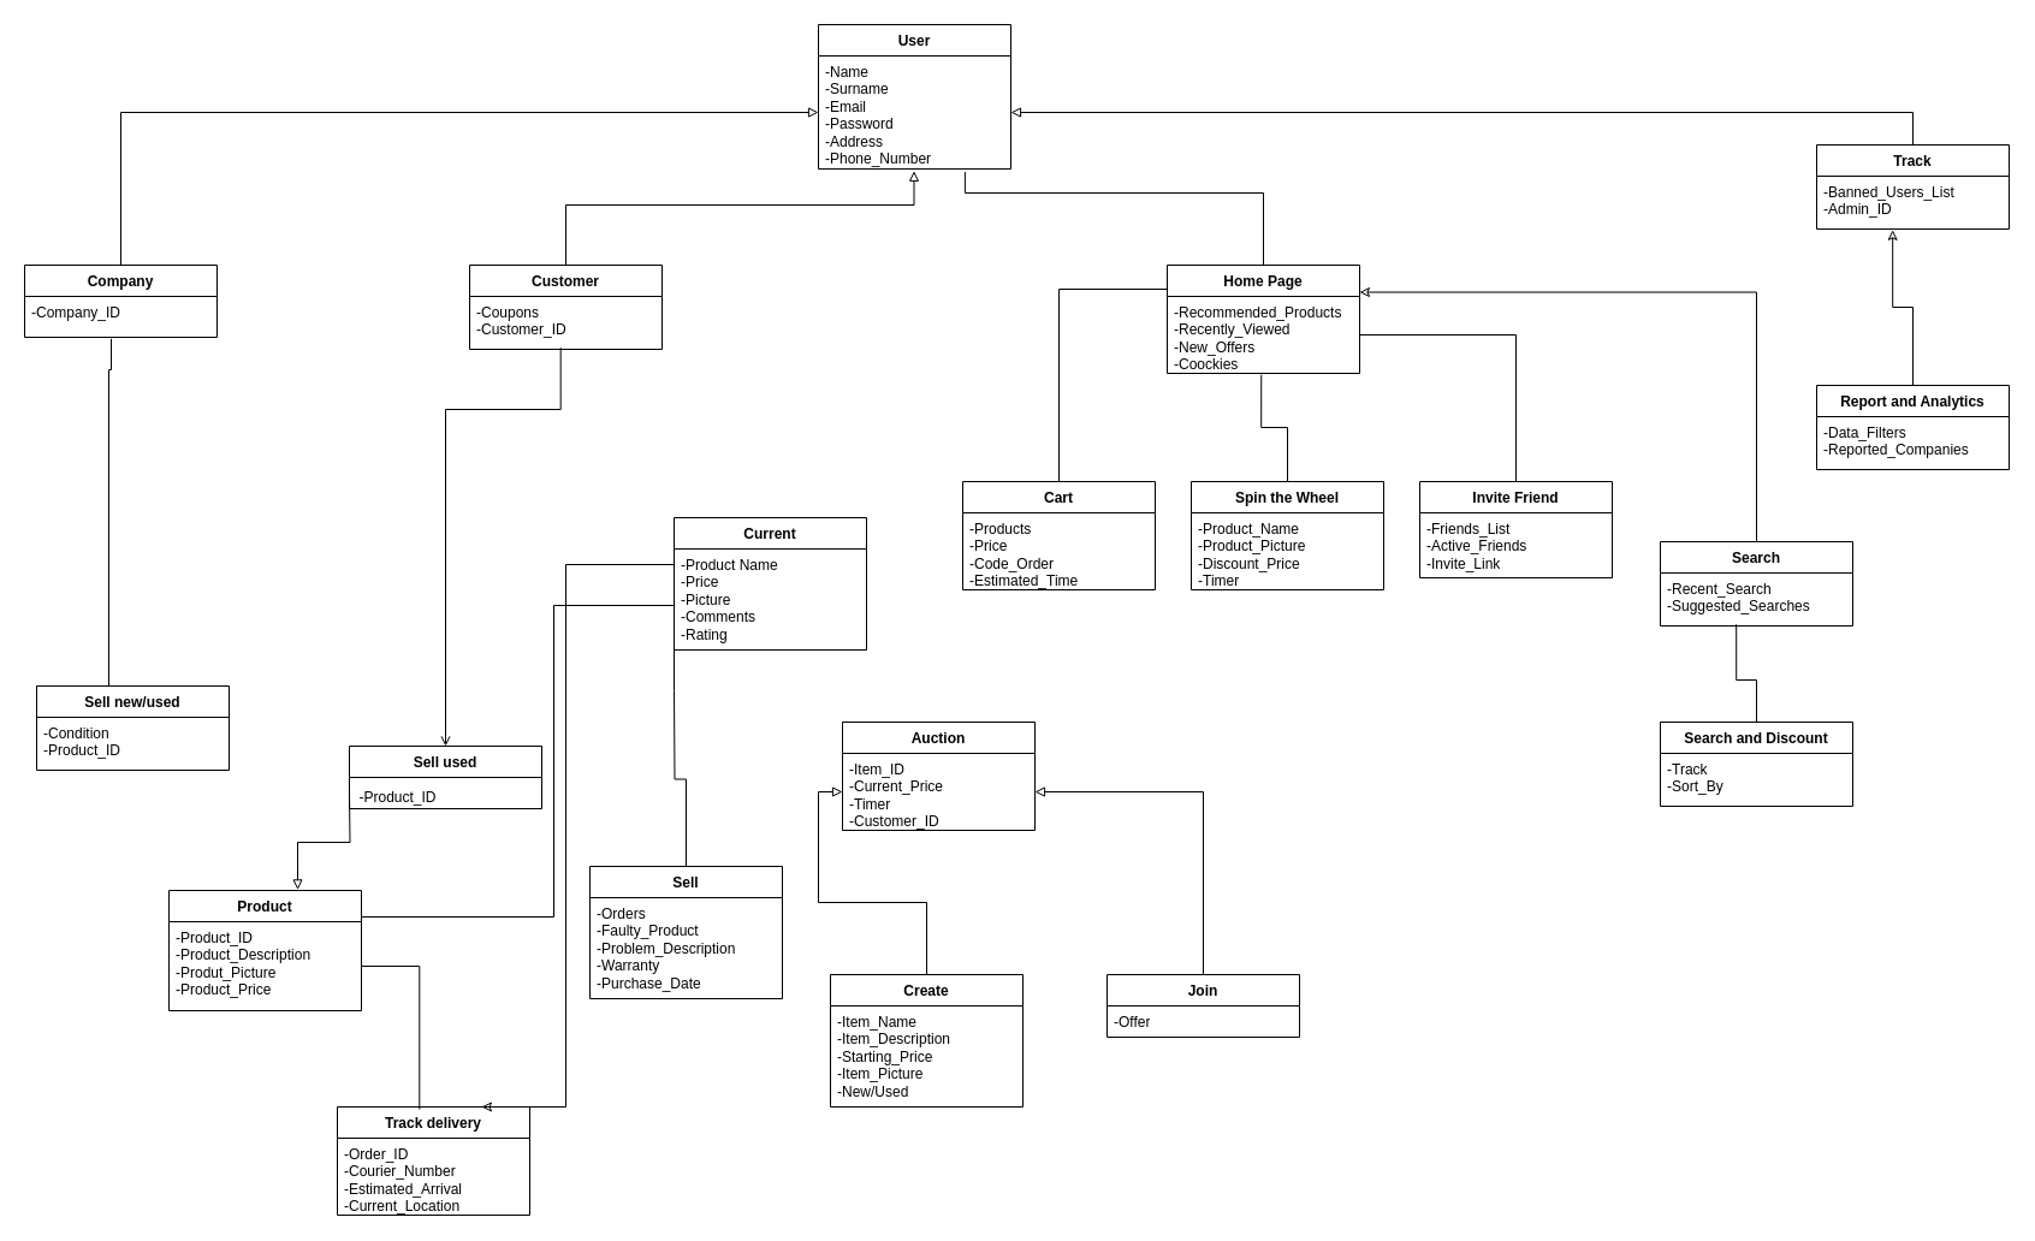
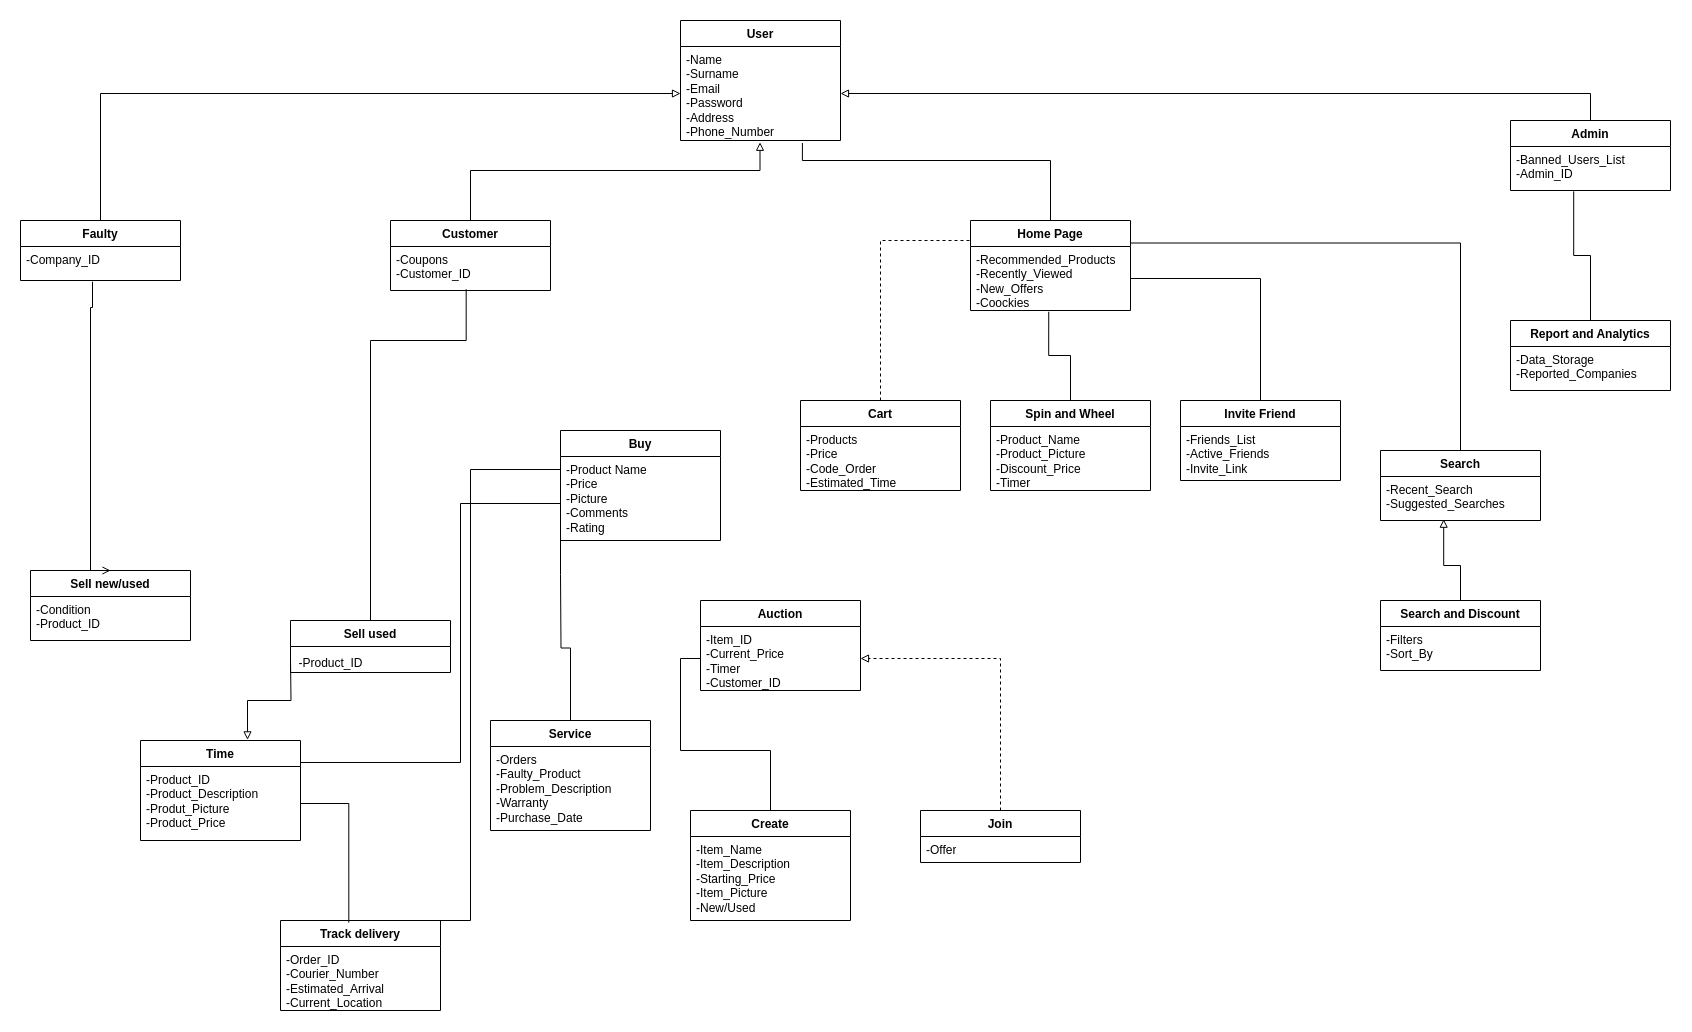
- <mxCell id="21" value="Track" style="swimlane;fontStyle=1;align=center;verticalAlign=top;childLayout=stackLayout;horizontal=1;startSize=26;horizontalStack=0;resizeParent=1;resizeParentMax=0;resizeLast=0;collapsible=1;marginBottom=0;whiteSpace=wrap;html=1;" vertex="1" parent="1"><mxGeometry x="1510" y="120" width="160" height="70" as="geometry" /></mxCell>
+ <mxCell id="21" value="Admin" style="swimlane;fontStyle=1;align=center;verticalAlign=top;childLayout=stackLayout;horizontal=1;startSize=26;horizontalStack=0;resizeParent=1;resizeParentMax=0;resizeLast=0;collapsible=1;marginBottom=0;whiteSpace=wrap;html=1;" vertex="1" parent="1"><mxGeometry x="1510" y="120" width="160" height="70" as="geometry" /></mxCell>
- <mxCell id="23" style="edgeStyle=orthogonalEdgeStyle;rounded=0;orthogonalLoop=1;jettySize=auto;html=1;exitX=0.5;exitY=0;exitDx=0;exitDy=0;entryX=0.395;entryY=1.019;entryDx=0;entryDy=0;entryPerimeter=0;endArrow=classic;endFill=0;" edge="1" parent="1" source="24" target="22"><mxGeometry relative="1" as="geometry"><mxPoint x="1580.72" y="206.26" as="targetPoint" /></mxGeometry></mxCell>
+ <mxCell id="23" style="edgeStyle=orthogonalEdgeStyle;rounded=0;orthogonalLoop=1;jettySize=auto;html=1;exitX=0.5;exitY=0;exitDx=0;exitDy=0;entryX=0.395;entryY=1.019;entryDx=0;entryDy=0;entryPerimeter=0;endArrow=none;endFill=0;" edge="1" parent="1" source="24" target="22"><mxGeometry relative="1" as="geometry"><mxPoint x="1580.72" y="206.26" as="targetPoint" /></mxGeometry></mxCell>
- <mxCell id="5" value="Company" style="swimlane;fontStyle=1;align=center;verticalAlign=top;childLayout=stackLayout;horizontal=1;startSize=26;horizontalStack=0;resizeParent=1;resizeParentMax=0;resizeLast=0;collapsible=1;marginBottom=0;whiteSpace=wrap;html=1;" vertex="1" parent="1"><mxGeometry x="20" y="220" width="160" height="60" as="geometry" /></mxCell>
+ <mxCell id="5" value="Faulty" style="swimlane;fontStyle=1;align=center;verticalAlign=top;childLayout=stackLayout;horizontal=1;startSize=26;horizontalStack=0;resizeParent=1;resizeParentMax=0;resizeLast=0;collapsible=1;marginBottom=0;whiteSpace=wrap;html=1;" vertex="1" parent="1"><mxGeometry x="20" y="220" width="160" height="60" as="geometry" /></mxCell>
- <mxCell id="45" style="edgeStyle=orthogonalEdgeStyle;rounded=0;orthogonalLoop=1;jettySize=auto;html=1;exitX=0.5;exitY=0;exitDx=0;exitDy=0;entryX=1;entryY=0.25;entryDx=0;entryDy=0;endArrow=classic;endFill=0;" edge="1" parent="1" source="46" target="18"><mxGeometry relative="1" as="geometry" /></mxCell>
+ <mxCell id="45" style="edgeStyle=orthogonalEdgeStyle;rounded=0;orthogonalLoop=1;jettySize=auto;html=1;exitX=0.5;exitY=0;exitDx=0;exitDy=0;entryX=1;entryY=0.25;entryDx=0;entryDy=0;endArrow=none;endFill=0;" edge="1" parent="1" source="46" target="18"><mxGeometry relative="1" as="geometry" /></mxCell>
- <mxCell id="36" style="edgeStyle=orthogonalEdgeStyle;rounded=0;orthogonalLoop=1;jettySize=auto;html=1;exitX=0.5;exitY=0;exitDx=0;exitDy=0;endArrow=none;endFill=0;entryX=0;entryY=0.25;entryDx=0;entryDy=0;" edge="1" parent="1" source="37" target="18"><mxGeometry relative="1" as="geometry"><mxPoint x="880" y="200" as="targetPoint" /><Array as="points"><mxPoint x="880" y="240" /><mxPoint x="970" y="240" /></Array></mxGeometry></mxCell>
+ <mxCell id="36" style="edgeStyle=orthogonalEdgeStyle;rounded=0;orthogonalLoop=1;jettySize=auto;html=1;exitX=0.5;exitY=0;exitDx=0;exitDy=0;endArrow=none;endFill=0;entryX=0;entryY=0.25;entryDx=0;entryDy=0;dashed=1;" edge="1" parent="1" source="37" target="18"><mxGeometry relative="1" as="geometry"><mxPoint x="880" y="200" as="targetPoint" /><Array as="points"><mxPoint x="880" y="240" /><mxPoint x="970" y="240" /></Array></mxGeometry></mxCell>
- <mxCell id="25" value="-Data_Filters&lt;br&gt;-Reported_Companies" style="text;strokeColor=none;fillColor=none;align=left;verticalAlign=top;spacingLeft=4;spacingRight=4;overflow=hidden;rotatable=0;points=[[0,0.5],[1,0.5]];portConstraint=eastwest;whiteSpace=wrap;html=1;" vertex="1" parent="24"><mxGeometry y="26" width="160" height="44" as="geometry" /></mxCell>
+ <mxCell id="25" value="-Data_Storage&lt;br&gt;-Reported_Companies" style="text;strokeColor=none;fillColor=none;align=left;verticalAlign=top;spacingLeft=4;spacingRight=4;overflow=hidden;rotatable=0;points=[[0,0.5],[1,0.5]];portConstraint=eastwest;whiteSpace=wrap;html=1;" vertex="1" parent="24"><mxGeometry y="26" width="160" height="44" as="geometry" /></mxCell>
- <mxCell id="40" value="Spin the Wheel" style="swimlane;fontStyle=1;align=center;verticalAlign=top;childLayout=stackLayout;horizontal=1;startSize=26;horizontalStack=0;resizeParent=1;resizeParentMax=0;resizeLast=0;collapsible=1;marginBottom=0;whiteSpace=wrap;html=1;" vertex="1" parent="1"><mxGeometry x="990" y="400" width="160" height="90" as="geometry" /></mxCell>
+ <mxCell id="40" value="Spin and Wheel" style="swimlane;fontStyle=1;align=center;verticalAlign=top;childLayout=stackLayout;horizontal=1;startSize=26;horizontalStack=0;resizeParent=1;resizeParentMax=0;resizeLast=0;collapsible=1;marginBottom=0;whiteSpace=wrap;html=1;" vertex="1" parent="1"><mxGeometry x="990" y="400" width="160" height="90" as="geometry" /></mxCell>
- <mxCell id="26" value="Current" style="swimlane;fontStyle=1;align=center;verticalAlign=top;childLayout=stackLayout;horizontal=1;startSize=26;horizontalStack=0;resizeParent=1;resizeParentMax=0;resizeLast=0;collapsible=1;marginBottom=0;whiteSpace=wrap;html=1;" vertex="1" parent="1"><mxGeometry x="560" y="430" width="160" height="110" as="geometry" /></mxCell>
+ <mxCell id="26" value="Buy" style="swimlane;fontStyle=1;align=center;verticalAlign=top;childLayout=stackLayout;horizontal=1;startSize=26;horizontalStack=0;resizeParent=1;resizeParentMax=0;resizeLast=0;collapsible=1;marginBottom=0;whiteSpace=wrap;html=1;" vertex="1" parent="1"><mxGeometry x="560" y="430" width="160" height="110" as="geometry" /></mxCell>
- <mxCell id="50" style="edgeStyle=orthogonalEdgeStyle;rounded=0;orthogonalLoop=1;jettySize=auto;html=1;exitX=0.5;exitY=0;exitDx=0;exitDy=0;entryX=0.395;entryY=0.971;entryDx=0;entryDy=0;entryPerimeter=0;endArrow=none;endFill=0;" edge="1" parent="1" source="51" target="47"><mxGeometry relative="1" as="geometry"><mxPoint x="1455.68" y="536.26" as="targetPoint" /><Array as="points"><mxPoint x="1460" y="565" /><mxPoint x="1443" y="565" /></Array></mxGeometry></mxCell>
+ <mxCell id="50" style="edgeStyle=orthogonalEdgeStyle;rounded=0;orthogonalLoop=1;jettySize=auto;html=1;exitX=0.5;exitY=0;exitDx=0;exitDy=0;entryX=0.395;entryY=0.971;entryDx=0;entryDy=0;entryPerimeter=0;endArrow=block;endFill=0;" edge="1" parent="1" source="51" target="47"><mxGeometry relative="1" as="geometry"><mxPoint x="1455.68" y="536.26" as="targetPoint" /><Array as="points"><mxPoint x="1460" y="565" /><mxPoint x="1443" y="565" /></Array></mxGeometry></mxCell>
- <mxCell id="53" style="edgeStyle=orthogonalEdgeStyle;rounded=0;orthogonalLoop=1;jettySize=auto;html=1;exitX=0.45;exitY=1.038;exitDx=0;exitDy=0;entryX=0.5;entryY=0;entryDx=0;entryDy=0;endArrow=none;endFill=0;exitPerimeter=0;" edge="1" parent="1" source="6" target="9"><mxGeometry relative="1" as="geometry"><Array as="points"><mxPoint x="92" y="307" /><mxPoint x="90" y="307" /><mxPoint x="90" y="570" /></Array></mxGeometry></mxCell>
+ <mxCell id="53" style="edgeStyle=orthogonalEdgeStyle;rounded=0;orthogonalLoop=1;jettySize=auto;html=1;exitX=0.45;exitY=1.038;exitDx=0;exitDy=0;entryX=0.5;entryY=0;entryDx=0;entryDy=0;endArrow=open;endFill=0;exitPerimeter=0;" edge="1" parent="1" source="6" target="9"><mxGeometry relative="1" as="geometry"><Array as="points"><mxPoint x="92" y="307" /><mxPoint x="90" y="307" /><mxPoint x="90" y="570" /></Array></mxGeometry></mxCell>
- <mxCell id="54" style="edgeStyle=orthogonalEdgeStyle;rounded=0;orthogonalLoop=1;jettySize=auto;html=1;exitX=0.473;exitY=0.971;exitDx=0;exitDy=0;entryX=0.5;entryY=0;entryDx=0;entryDy=0;endArrow=open;endFill=0;exitPerimeter=0;" edge="1" parent="1" source="8" target="13"><mxGeometry relative="1" as="geometry"><mxPoint x="390" y="293" as="sourcePoint" /><Array as="points"><mxPoint x="466" y="340" /><mxPoint x="370" y="340" /></Array></mxGeometry></mxCell>
+ <mxCell id="54" style="edgeStyle=orthogonalEdgeStyle;rounded=0;orthogonalLoop=1;jettySize=auto;html=1;exitX=0.473;exitY=0.971;exitDx=0;exitDy=0;entryX=0.5;entryY=0;entryDx=0;entryDy=0;endArrow=none;endFill=0;exitPerimeter=0;" edge="1" parent="1" source="8" target="13"><mxGeometry relative="1" as="geometry"><mxPoint x="390" y="293" as="sourcePoint" /><Array as="points"><mxPoint x="466" y="340" /><mxPoint x="370" y="340" /></Array></mxGeometry></mxCell>
- <mxCell id="52" value="-Track&lt;br&gt;-Sort_By" style="text;strokeColor=none;fillColor=none;align=left;verticalAlign=top;spacingLeft=4;spacingRight=4;overflow=hidden;rotatable=0;points=[[0,0.5],[1,0.5]];portConstraint=eastwest;whiteSpace=wrap;html=1;" vertex="1" parent="51"><mxGeometry y="26" width="160" height="44" as="geometry" /></mxCell>
+ <mxCell id="52" value="-Filters&lt;br&gt;-Sort_By" style="text;strokeColor=none;fillColor=none;align=left;verticalAlign=top;spacingLeft=4;spacingRight=4;overflow=hidden;rotatable=0;points=[[0,0.5],[1,0.5]];portConstraint=eastwest;whiteSpace=wrap;html=1;" vertex="1" parent="51"><mxGeometry y="26" width="160" height="44" as="geometry" /></mxCell>
- <mxCell id="30" style="edgeStyle=orthogonalEdgeStyle;rounded=0;orthogonalLoop=1;jettySize=auto;html=1;exitX=0.5;exitY=0;exitDx=0;exitDy=0;entryX=0;entryY=0.5;entryDx=0;entryDy=0;endArrow=block;endFill=0;" edge="1" parent="1" source="31" target="29"><mxGeometry relative="1" as="geometry" /></mxCell>
+ <mxCell id="30" style="edgeStyle=orthogonalEdgeStyle;rounded=0;orthogonalLoop=1;jettySize=auto;html=1;exitX=0.5;exitY=0;exitDx=0;exitDy=0;entryX=0;entryY=0.5;entryDx=0;entryDy=0;endArrow=none;endFill=0;" edge="1" parent="1" source="31" target="29"><mxGeometry relative="1" as="geometry" /></mxCell>
- <mxCell id="33" style="edgeStyle=orthogonalEdgeStyle;rounded=0;orthogonalLoop=1;jettySize=auto;html=1;exitX=0.5;exitY=0;exitDx=0;exitDy=0;entryX=1;entryY=0.5;entryDx=0;entryDy=0;endArrow=block;endFill=0;" edge="1" parent="1" source="34" target="29"><mxGeometry relative="1" as="geometry" /></mxCell>
+ <mxCell id="33" style="edgeStyle=orthogonalEdgeStyle;rounded=0;orthogonalLoop=1;jettySize=auto;html=1;exitX=0.5;exitY=0;exitDx=0;exitDy=0;entryX=1;entryY=0.5;entryDx=0;entryDy=0;endArrow=block;endFill=0;dashed=1;" edge="1" parent="1" source="34" target="29"><mxGeometry relative="1" as="geometry" /></mxCell>
- <mxCell id="16" value="Sell" style="swimlane;fontStyle=1;align=center;verticalAlign=top;childLayout=stackLayout;horizontal=1;startSize=26;horizontalStack=0;resizeParent=1;resizeParentMax=0;resizeLast=0;collapsible=1;marginBottom=0;whiteSpace=wrap;html=1;" vertex="1" parent="1"><mxGeometry x="490" y="720" width="160" height="110" as="geometry" /></mxCell>
+ <mxCell id="16" value="Service" style="swimlane;fontStyle=1;align=center;verticalAlign=top;childLayout=stackLayout;horizontal=1;startSize=26;horizontalStack=0;resizeParent=1;resizeParentMax=0;resizeLast=0;collapsible=1;marginBottom=0;whiteSpace=wrap;html=1;" vertex="1" parent="1"><mxGeometry x="490" y="720" width="160" height="110" as="geometry" /></mxCell>
- <mxCell id="11" value="Product" style="swimlane;fontStyle=1;align=center;verticalAlign=top;childLayout=stackLayout;horizontal=1;startSize=26;horizontalStack=0;resizeParent=1;resizeParentMax=0;resizeLast=0;collapsible=1;marginBottom=0;whiteSpace=wrap;html=1;" vertex="1" parent="1"><mxGeometry x="140" y="740" width="160" height="100" as="geometry" /></mxCell>
+ <mxCell id="11" value="Time" style="swimlane;fontStyle=1;align=center;verticalAlign=top;childLayout=stackLayout;horizontal=1;startSize=26;horizontalStack=0;resizeParent=1;resizeParentMax=0;resizeLast=0;collapsible=1;marginBottom=0;whiteSpace=wrap;html=1;" vertex="1" parent="1"><mxGeometry x="140" y="740" width="160" height="100" as="geometry" /></mxCell>
- <mxCell id="56" style="edgeStyle=orthogonalEdgeStyle;rounded=0;orthogonalLoop=1;jettySize=auto;html=1;exitX=0;exitY=0.5;exitDx=0;exitDy=0;entryX=0.75;entryY=0;entryDx=0;entryDy=0;endArrow=classic;endFill=0;" edge="1" parent="1" source="27" target="14"><mxGeometry relative="1" as="geometry"><Array as="points"><mxPoint x="470" y="469" /><mxPoint x="470" y="920" /></Array></mxGeometry></mxCell>
+ <mxCell id="56" style="edgeStyle=orthogonalEdgeStyle;rounded=0;orthogonalLoop=1;jettySize=auto;html=1;exitX=0;exitY=0.5;exitDx=0;exitDy=0;entryX=0.75;entryY=0;entryDx=0;entryDy=0;endArrow=none;endFill=0;" edge="1" parent="1" source="27" target="14"><mxGeometry relative="1" as="geometry"><Array as="points"><mxPoint x="470" y="469" /><mxPoint x="470" y="920" /></Array></mxGeometry></mxCell>
